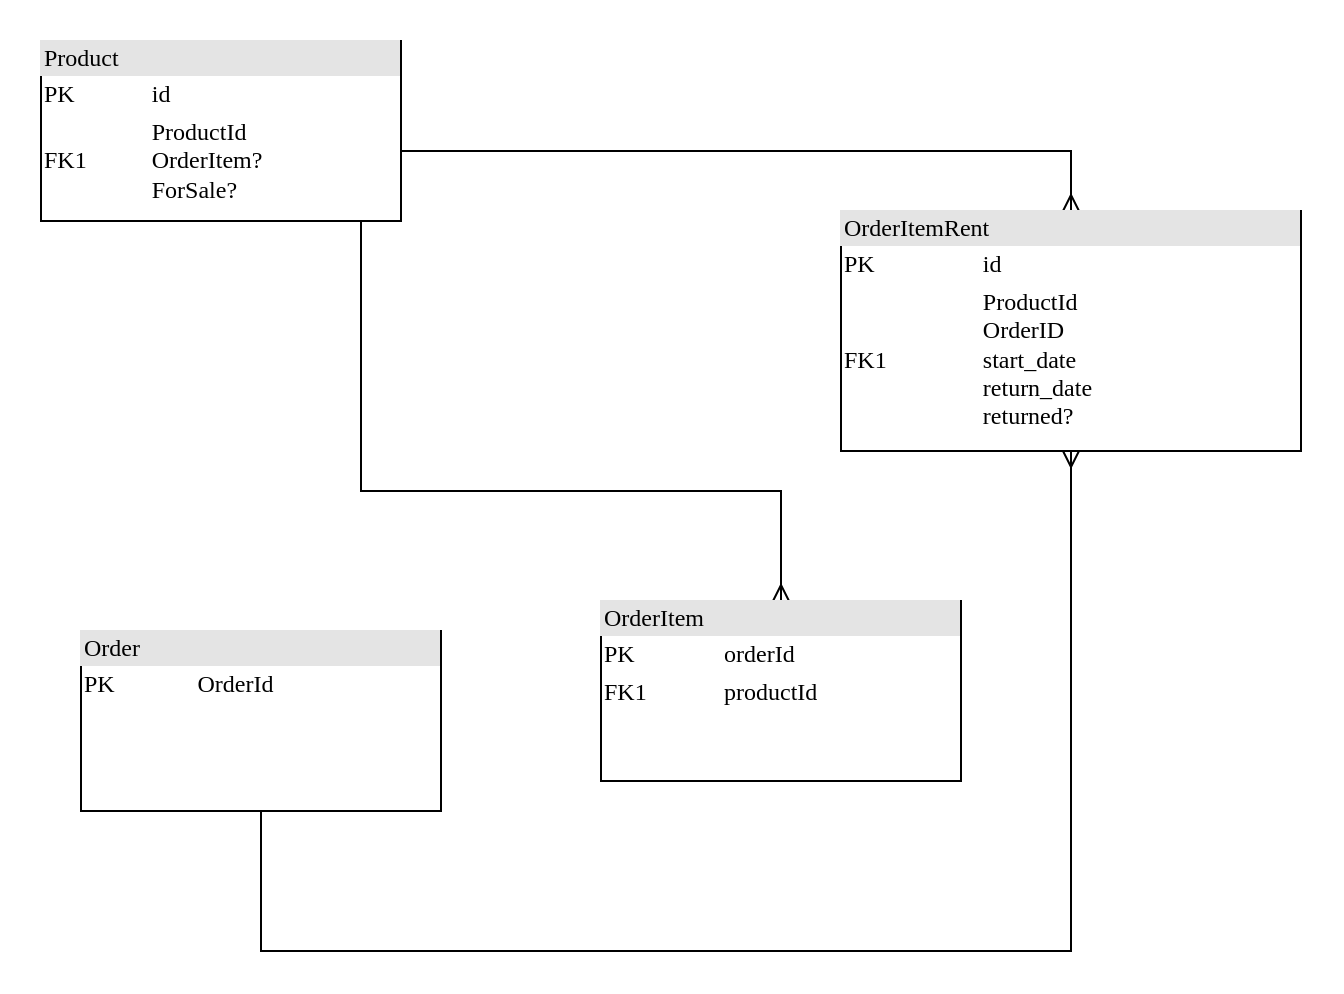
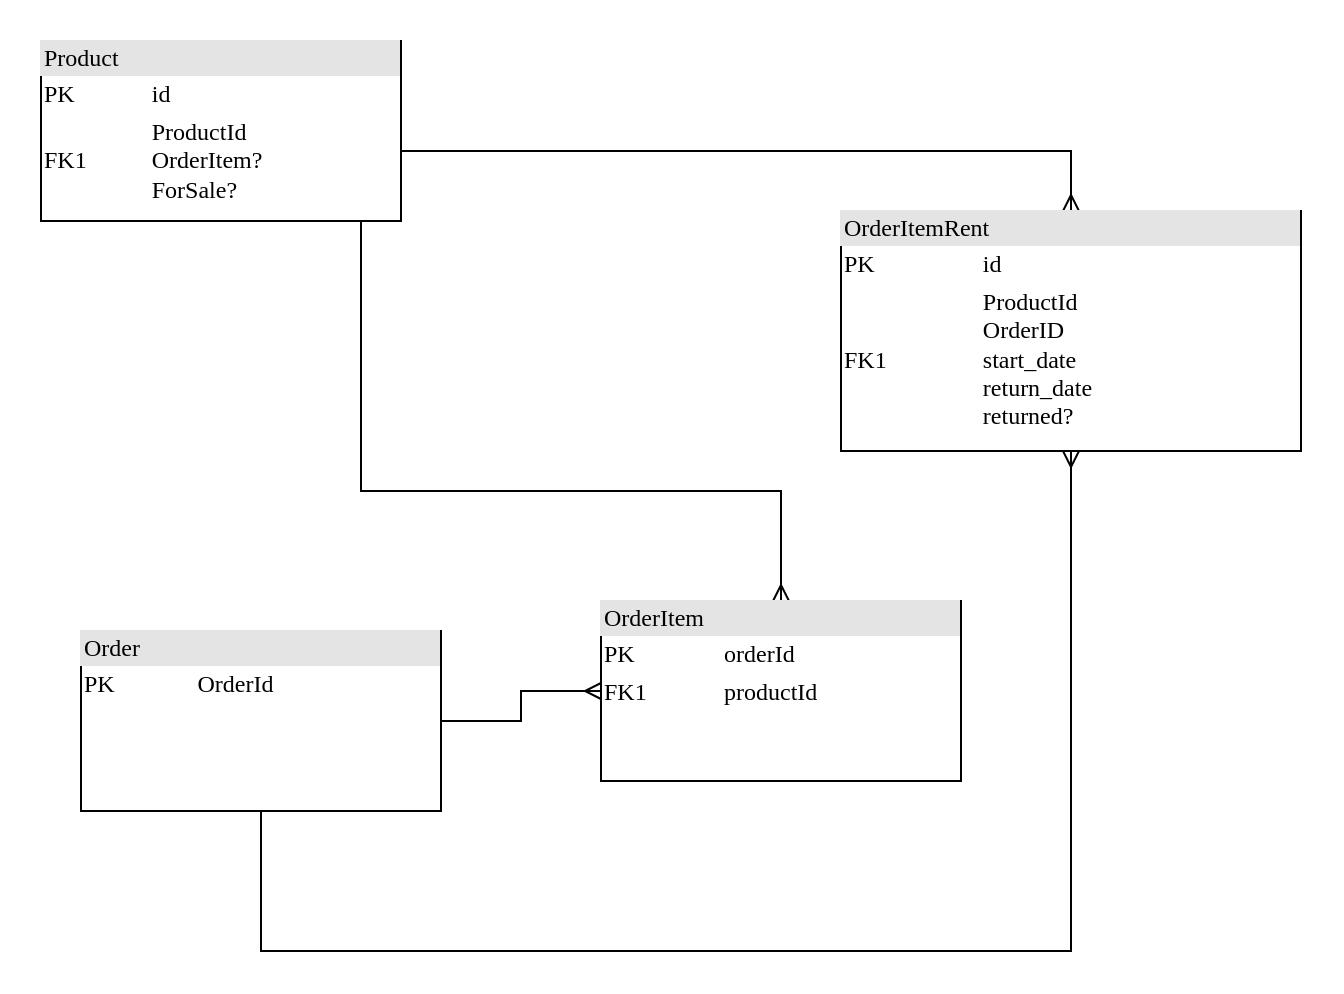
+ <mxCell id="6" style="edgeStyle=orthogonalEdgeStyle;rounded=0;orthogonalLoop=1;jettySize=auto;html=1;exitX=1;exitY=0.5;exitDx=0;exitDy=0;entryX=0;entryY=0.5;entryDx=0;entryDy=0;endArrow=ERmany;endFill=0;" edge="1" parent="1" source="8" target="9"><mxGeometry relative="1" as="geometry" /></mxCell>
